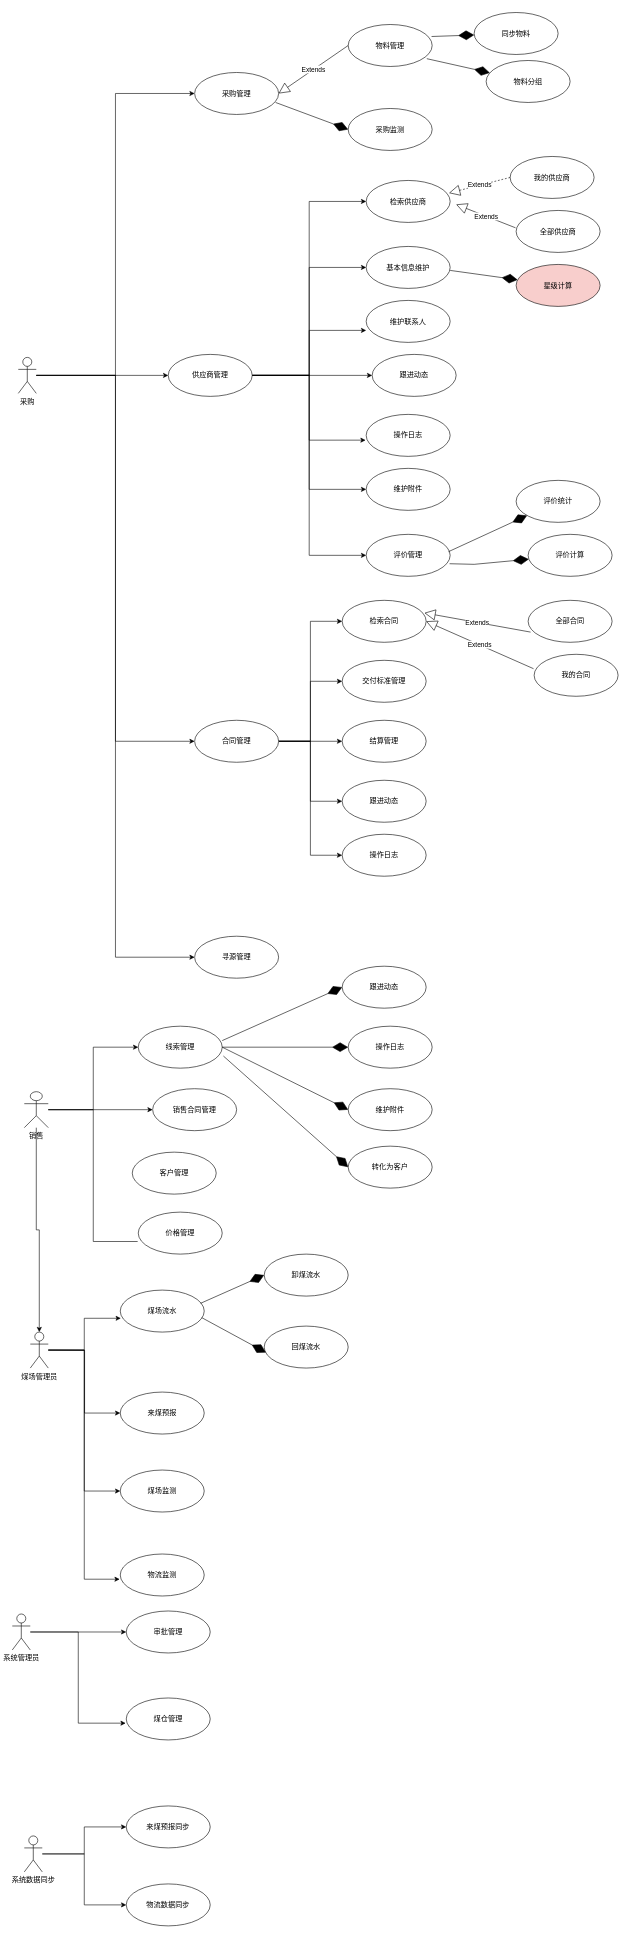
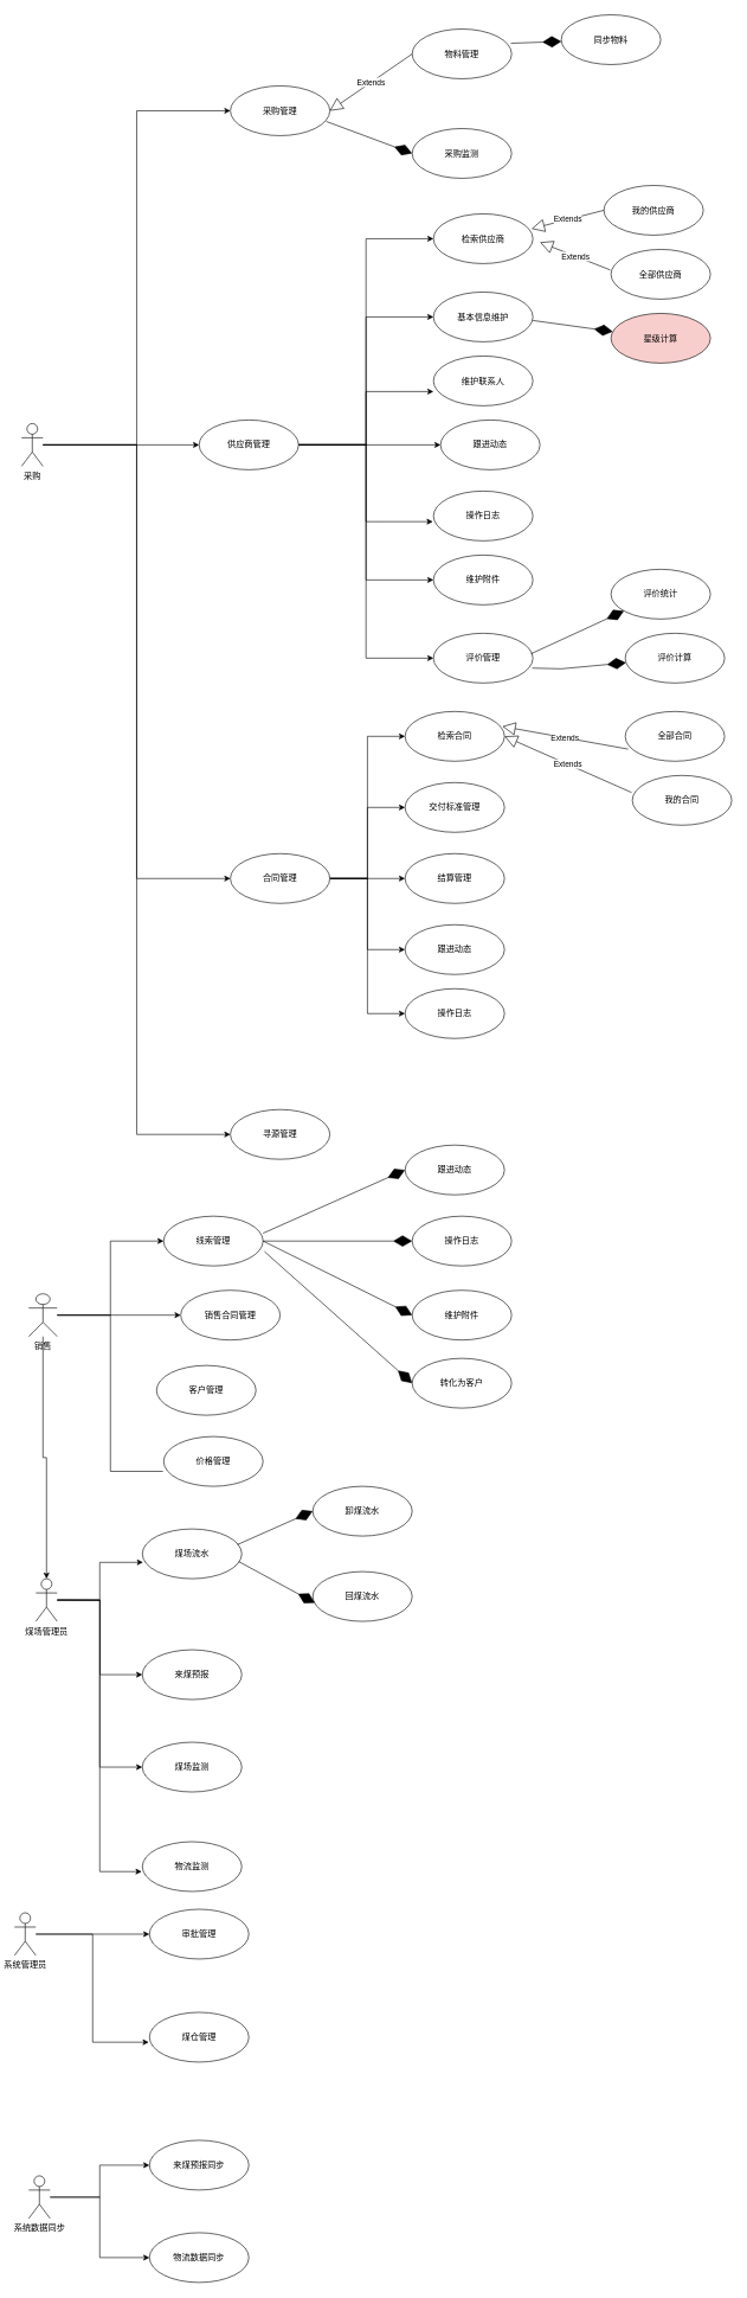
- <mxCell id="58" value="" style="endArrow=diamondThin;endFill=1;endSize=24;html=1;rounded=0;exitX=0.936;exitY=0.814;exitDx=0;exitDy=0;exitPerimeter=0;" edge="1" parent="1" source="11" target="29"><mxGeometry width="160" relative="1" as="geometry"><mxPoint x="720" y="150" as="sourcePoint" /><mxPoint x="880" y="150" as="targetPoint" /></mxGeometry></mxCell>
- <mxCell id="29" value="物料分组" style="ellipse;whiteSpace=wrap;html=1;" vertex="1" parent="1"><mxGeometry x="810" y="100" width="140" height="70" as="geometry" /></mxCell>
- <mxCell id="46" value="Extends" style="endArrow=block;endSize=16;endFill=0;html=1;rounded=0;entryX=0.986;entryY=0.3;entryDx=0;entryDy=0;entryPerimeter=0;exitX=0;exitY=0.5;exitDx=0;exitDy=0;dashed=1;" edge="1" parent="1" source="26" target="25"><mxGeometry width="160" relative="1" as="geometry"><mxPoint x="760" y="250" as="sourcePoint" /><mxPoint x="920" y="250" as="targetPoint" /></mxGeometry></mxCell>
+ <mxCell id="46" value="Extends" style="endArrow=block;endSize=16;endFill=0;html=1;rounded=0;entryX=0.986;entryY=0.3;entryDx=0;entryDy=0;entryPerimeter=0;exitX=0;exitY=0.5;exitDx=0;exitDy=0;" edge="1" parent="1" source="26" target="25"><mxGeometry width="160" relative="1" as="geometry"><mxPoint x="760" y="250" as="sourcePoint" /><mxPoint x="920" y="250" as="targetPoint" /></mxGeometry></mxCell>
